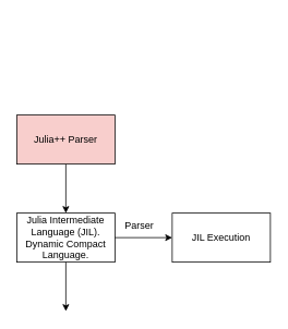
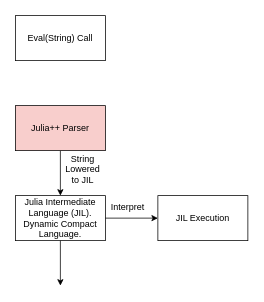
+ <mxCell id="2" value="Eval(String) Call" style="rounded=0;whiteSpace=wrap;html=1;" vertex="1" parent="1"><mxGeometry x="20" y="20" width="120" height="60" as="geometry" /></mxCell>
+ <mxCell id="7" value="String Lowered to JIL" style="text;html=1;strokeColor=none;fillColor=none;align=center;verticalAlign=middle;whiteSpace=wrap;rounded=0;" vertex="1" parent="1"><mxGeometry x="80" y="210" width="60" height="30" as="geometry" /></mxCell>
- <mxCell id="10" value="Parser" style="text;html=1;strokeColor=none;fillColor=none;align=center;verticalAlign=middle;whiteSpace=wrap;rounded=0;" vertex="1" parent="1"><mxGeometry x="140" y="260" width="60" height="30" as="geometry" /></mxCell>
+ <mxCell id="10" value="Interpret" style="text;html=1;strokeColor=none;fillColor=none;align=center;verticalAlign=middle;whiteSpace=wrap;rounded=0;" vertex="1" parent="1"><mxGeometry x="140" y="260" width="60" height="30" as="geometry" /></mxCell>
